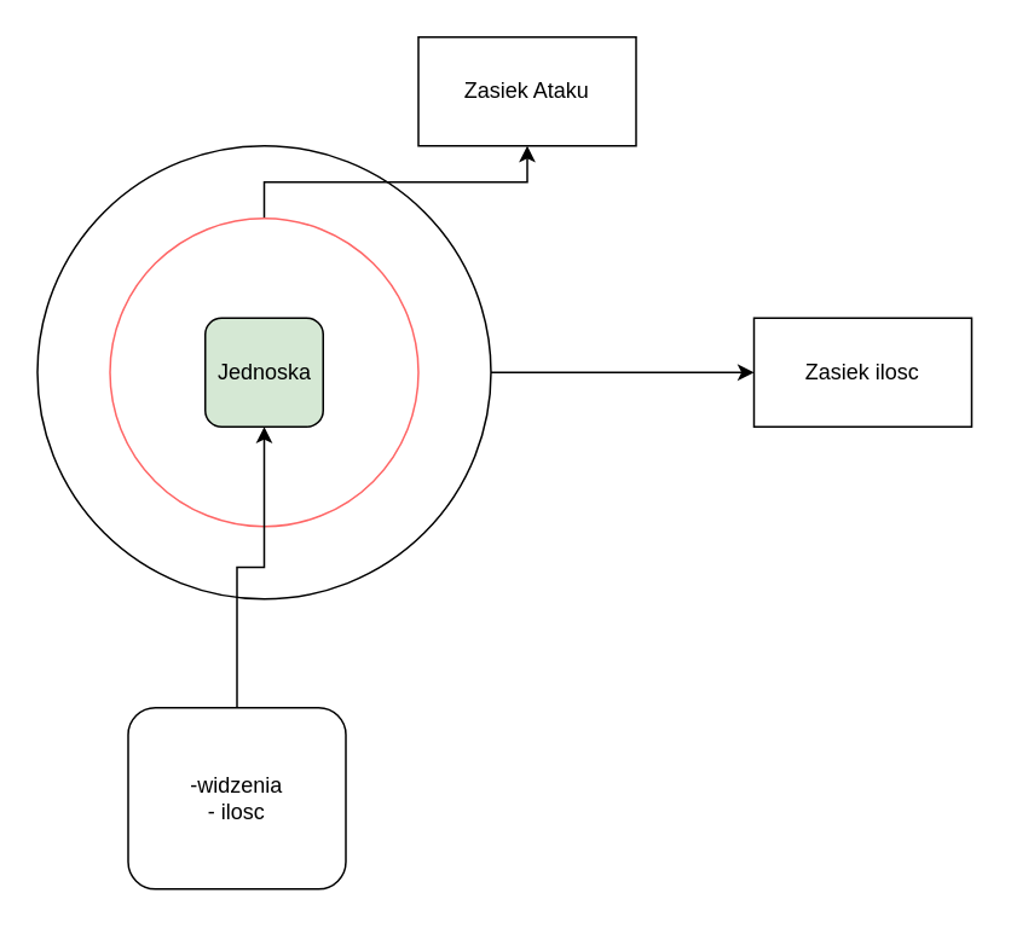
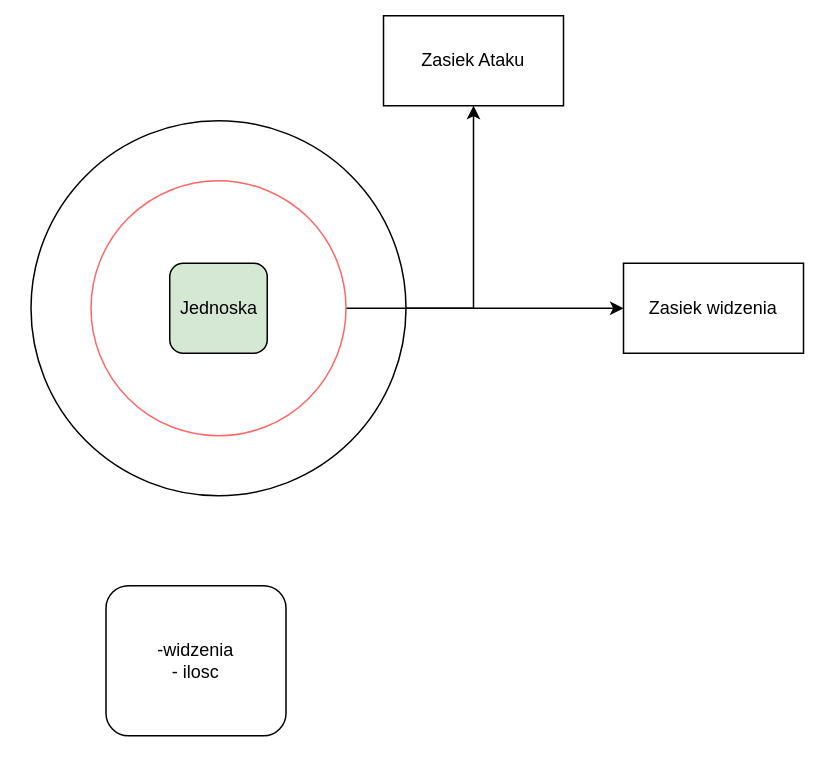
- <mxCell id="8" value="Zasiek Ataku" style="whiteSpace=wrap;html=1;fillColor=none;" vertex="1" parent="1"><mxGeometry x="230" y="20" width="120" height="60" as="geometry" /></mxCell>
+ <mxCell id="8" value="Zasiek Ataku" style="whiteSpace=wrap;html=1;fillColor=none;" vertex="1" parent="1"><mxGeometry x="255" y="10" width="120" height="60" as="geometry" /></mxCell>
- <mxCell id="7" value="Zasiek ilosc" style="whiteSpace=wrap;html=1;fillColor=none;" vertex="1" parent="1"><mxGeometry x="415" y="175" width="120" height="60" as="geometry" /></mxCell>
+ <mxCell id="7" value="Zasiek widzenia" style="whiteSpace=wrap;html=1;fillColor=none;" vertex="1" parent="1"><mxGeometry x="415" y="175" width="120" height="60" as="geometry" /></mxCell>
- <mxCell id="9" style="edgeStyle=orthogonalEdgeStyle;rounded=0;orthogonalLoop=1;jettySize=auto;html=1;" edge="1" parent="1" source="10" target="6"><mxGeometry relative="1" as="geometry" /></mxCell>
